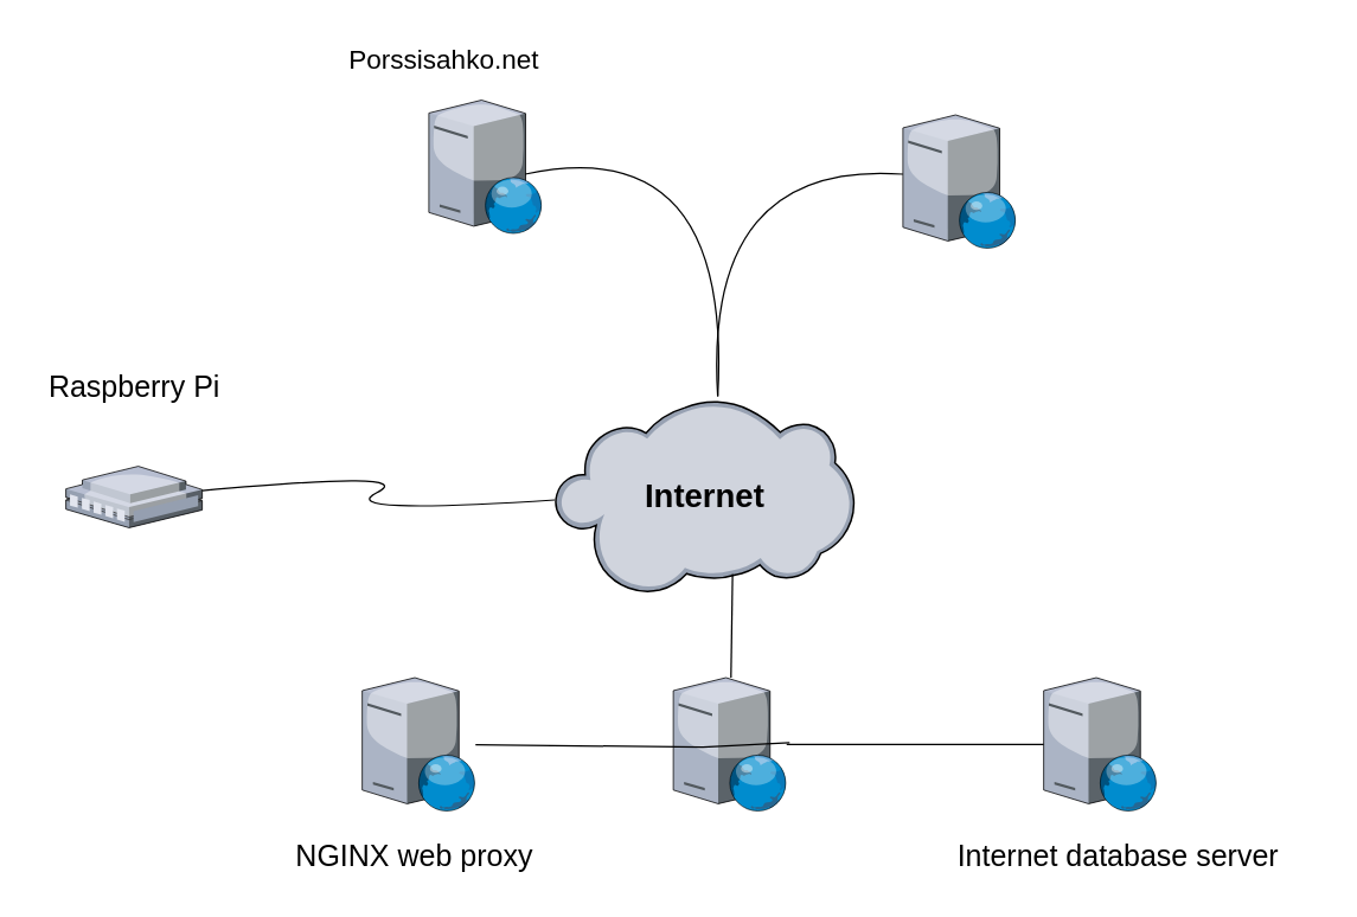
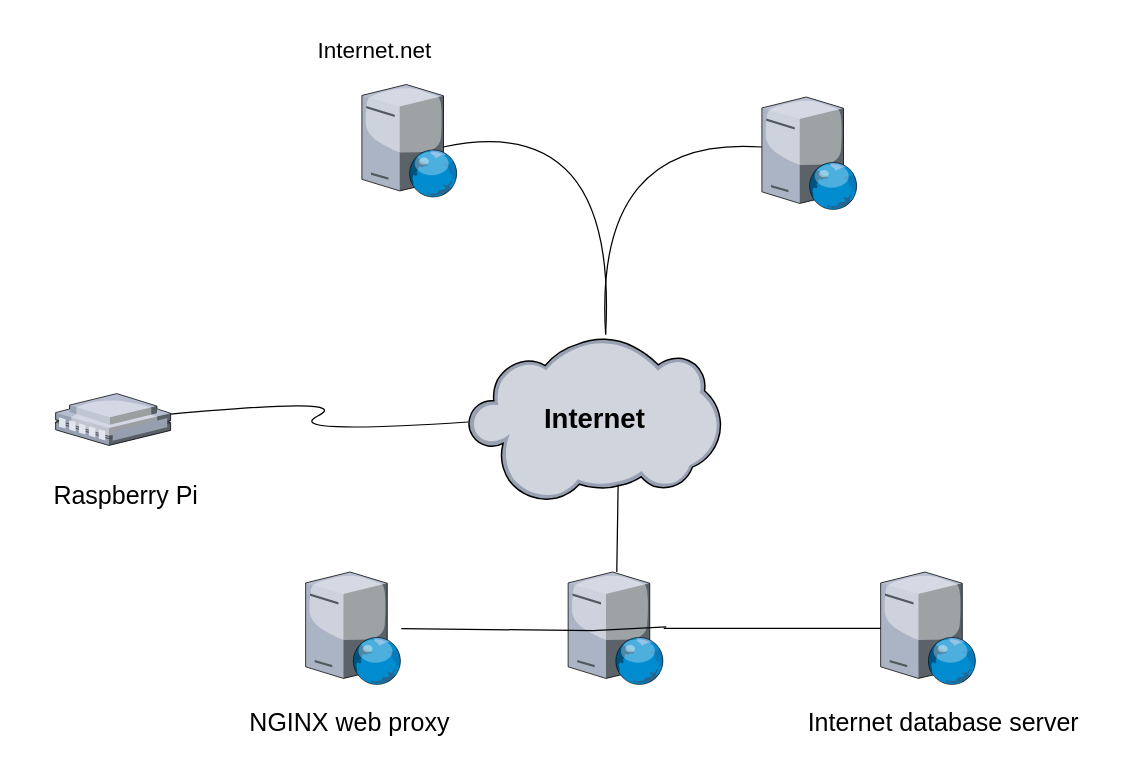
- <mxCell id="7" value="&lt;font style=&quot;font-size: 18px;&quot;&gt;Porssisahko.net&lt;/font&gt;" style="text;html=1;align=center;verticalAlign=middle;resizable=0;points=[];autosize=1;strokeColor=none;fillColor=none;" parent="1" vertex="1"><mxGeometry x="224" y="20" width="150" height="40" as="geometry" /></mxCell>
+ <mxCell id="7" value="&lt;font style=&quot;font-size: 18px;&quot;&gt;Internet.net&lt;/font&gt;" style="text;html=1;align=center;verticalAlign=middle;resizable=0;points=[];autosize=1;strokeColor=none;fillColor=none;" parent="1" vertex="1"><mxGeometry x="224" y="20" width="150" height="40" as="geometry" /></mxCell>
- <mxCell id="9" value="&lt;font style=&quot;font-size: 20px;&quot;&gt;Raspberry Pi&lt;/font&gt;" style="text;html=1;align=center;verticalAlign=middle;resizable=0;points=[];autosize=1;strokeColor=none;fillColor=none;" parent="1" vertex="1"><mxGeometry x="20" y="240" width="140" height="40" as="geometry" /></mxCell>
+ <mxCell id="9" value="&lt;font style=&quot;font-size: 20px;&quot;&gt;Raspberry Pi&lt;/font&gt;" style="text;html=1;align=center;verticalAlign=middle;resizable=0;points=[];autosize=1;strokeColor=none;fillColor=none;" parent="1" vertex="1"><mxGeometry x="30" y="375" width="140" height="40" as="geometry" /></mxCell>
